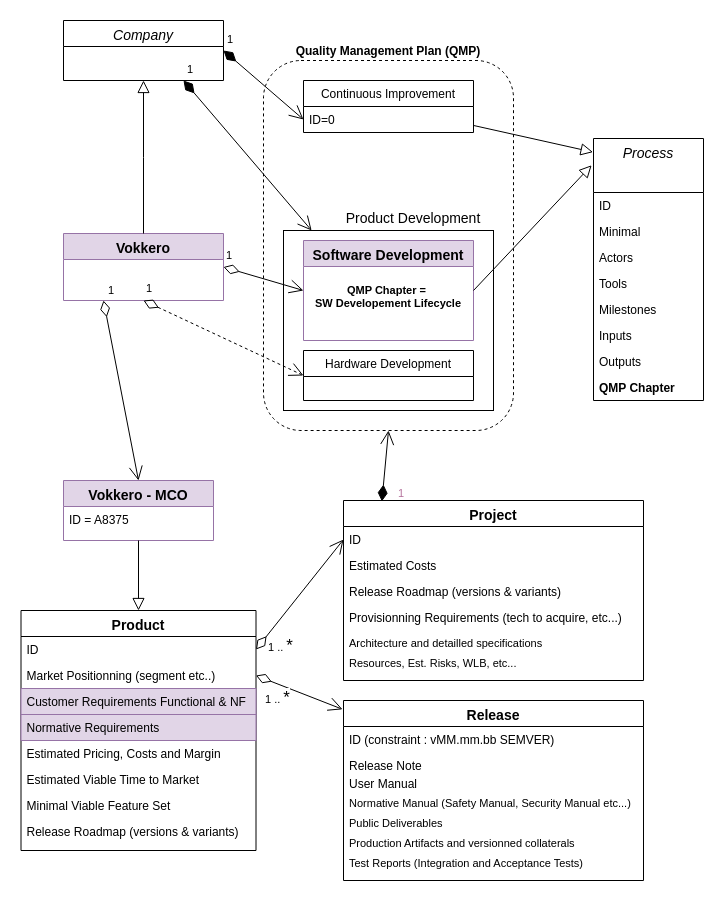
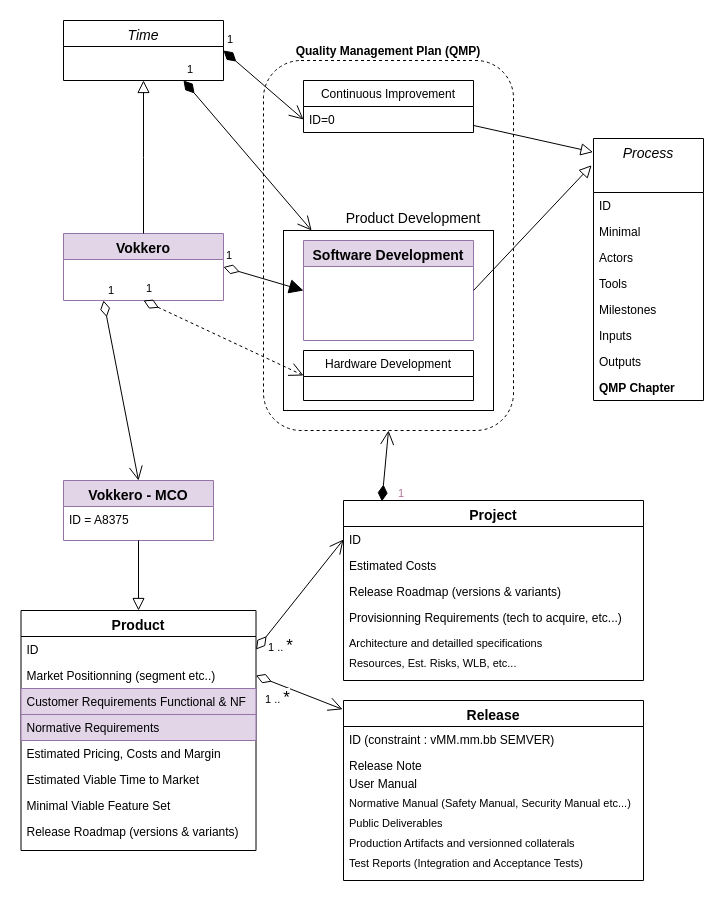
- <mxCell id="3" value="Company" style="swimlane;fontStyle=2;align=center;verticalAlign=top;childLayout=stackLayout;horizontal=1;startSize=26;horizontalStack=0;resizeParent=1;resizeLast=0;collapsible=1;marginBottom=0;rounded=0;shadow=0;strokeWidth=1;fontSize=14;" parent="1" vertex="1"><mxGeometry x="63" y="20" width="160" height="60" as="geometry"><mxRectangle x="230" y="140" width="160" height="26" as="alternateBounds" /></mxGeometry></mxCell>
+ <mxCell id="3" value="Time" style="swimlane;fontStyle=2;align=center;verticalAlign=top;childLayout=stackLayout;horizontal=1;startSize=26;horizontalStack=0;resizeParent=1;resizeLast=0;collapsible=1;marginBottom=0;rounded=0;shadow=0;strokeWidth=1;fontSize=14;" parent="1" vertex="1"><mxGeometry x="63" y="20" width="160" height="60" as="geometry"><mxRectangle x="230" y="140" width="160" height="26" as="alternateBounds" /></mxGeometry></mxCell>
- <mxCell id="22" value="1" style="endArrow=open;html=1;endSize=12;startArrow=diamondThin;startSize=14;startFill=0;align=left;verticalAlign=bottom;rounded=0;entryX=0;entryY=0.5;entryDx=0;entryDy=0;exitX=1;exitY=0.5;exitDx=0;exitDy=0;" edge="1" parent="1" source="4" target="16"><mxGeometry x="-1" y="3" relative="1" as="geometry"><mxPoint x="223" y="175" as="sourcePoint" /><mxPoint x="493" y="90" as="targetPoint" /></mxGeometry></mxCell>
+ <mxCell id="22" value="1" style="endArrow=block;html=1;endSize=12;startArrow=diamondThin;startSize=14;startFill=0;align=left;verticalAlign=bottom;rounded=0;entryX=0;entryY=0.5;entryDx=0;entryDy=0;exitX=1;exitY=0.5;exitDx=0;exitDy=0;" edge="1" parent="1" source="4" target="16"><mxGeometry x="-1" y="3" relative="1" as="geometry"><mxPoint x="223" y="175" as="sourcePoint" /><mxPoint x="493" y="90" as="targetPoint" /></mxGeometry></mxCell>
- <mxCell id="25" value="QMP Chapter = &#10;SW Developement Lifecycle" style="text;align=center;verticalAlign=top;spacingLeft=4;spacingRight=4;overflow=hidden;rotatable=0;points=[[0,0.5],[1,0.5]];portConstraint=eastwest;rounded=0;shadow=0;html=0;fontStyle=1;fontSize=11;fontColor=#000000;" vertex="1" parent="1"><mxGeometry x="308" y="277" width="160" height="56" as="geometry" /></mxCell>
